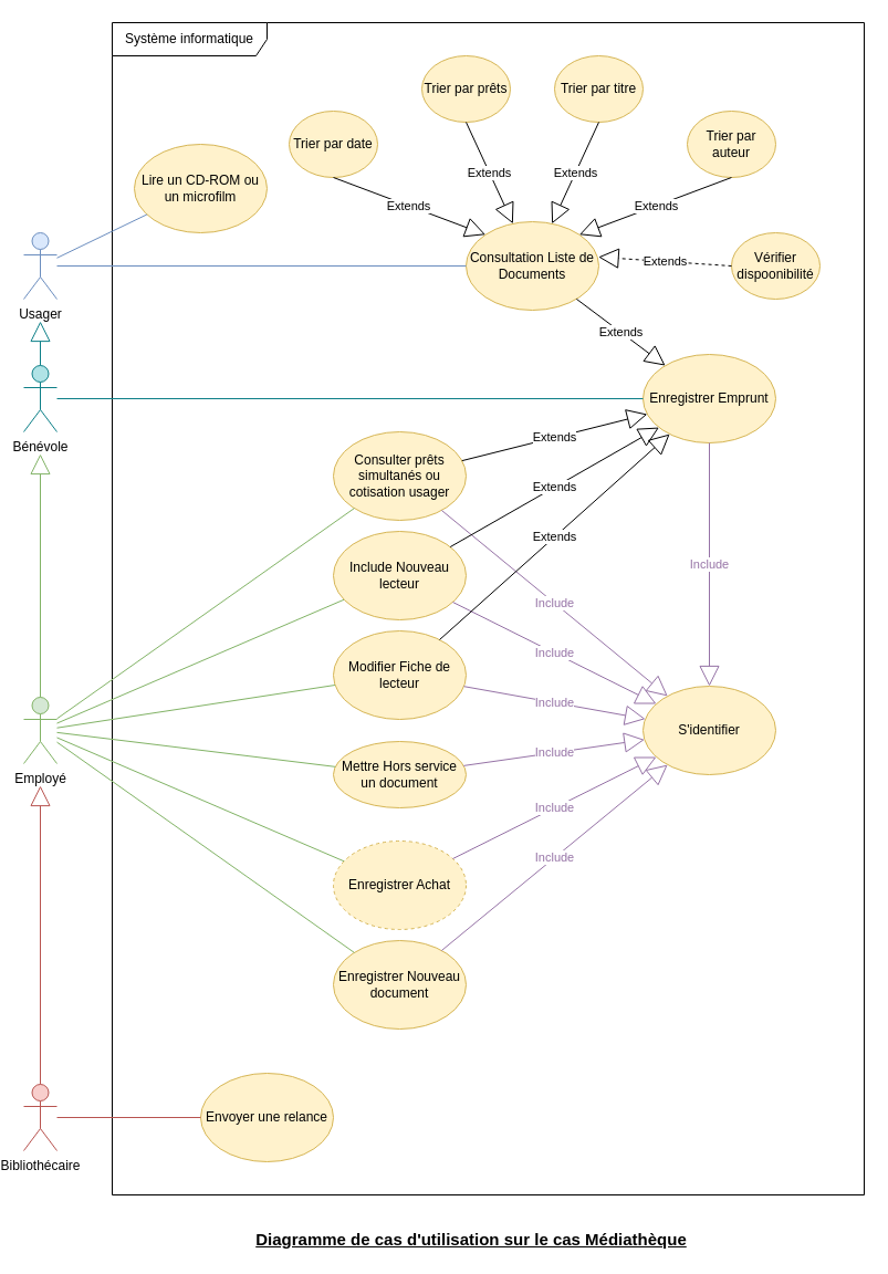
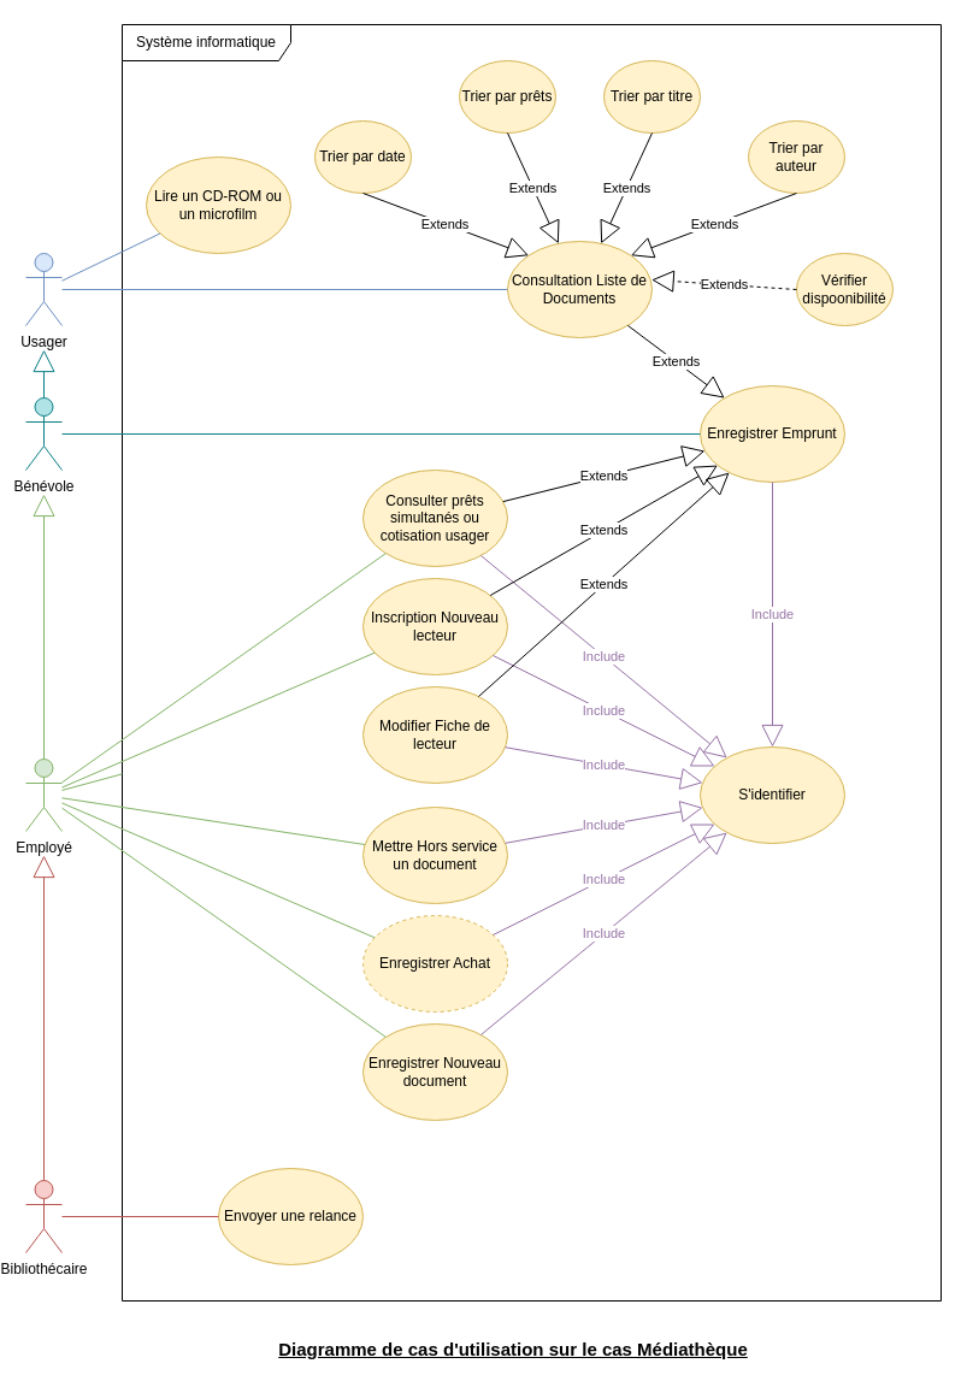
- <mxCell id="12" value="Include Nouveau lecteur" style="ellipse;whiteSpace=wrap;html=1;fillColor=#fff2cc;strokeColor=#d6b656;" parent="1" vertex="1"><mxGeometry x="300" y="480" width="120" height="80" as="geometry" /></mxCell>
+ <mxCell id="12" value="Inscription Nouveau lecteur" style="ellipse;whiteSpace=wrap;html=1;fillColor=#fff2cc;strokeColor=#d6b656;" parent="1" vertex="1"><mxGeometry x="300" y="480" width="120" height="80" as="geometry" /></mxCell>
- <mxCell id="21" value="" style="endArrow=none;html=1;fillColor=#d5e8d4;strokeColor=#82b366;" parent="1" source="5" target="13" edge="1"><mxGeometry width="50" height="50" relative="1" as="geometry"><mxPoint x="350" y="590" as="sourcePoint" /><mxPoint x="400" y="540" as="targetPoint" /></mxGeometry></mxCell>
+ <mxCell id="21" value="" style="endArrow=none;html=1;fillColor=#d5e8d4;strokeColor=#82b366;" parent="1" source="5" target="2" edge="1"><mxGeometry width="50" height="50" relative="1" as="geometry"><mxPoint x="350" y="590" as="sourcePoint" /><mxPoint x="400" y="540" as="targetPoint" /></mxGeometry></mxCell>
- <mxCell id="14" value="Mettre Hors service un document" style="ellipse;whiteSpace=wrap;html=1;fillColor=#fff2cc;strokeColor=#d6b656;" parent="1" vertex="1"><mxGeometry x="300" y="670" width="120" height="60" as="geometry" /></mxCell>
+ <mxCell id="14" value="Mettre Hors service un document" style="ellipse;whiteSpace=wrap;html=1;fillColor=#fff2cc;strokeColor=#d6b656;" parent="1" vertex="1"><mxGeometry x="300" y="670" width="120" height="80" as="geometry" /></mxCell>
